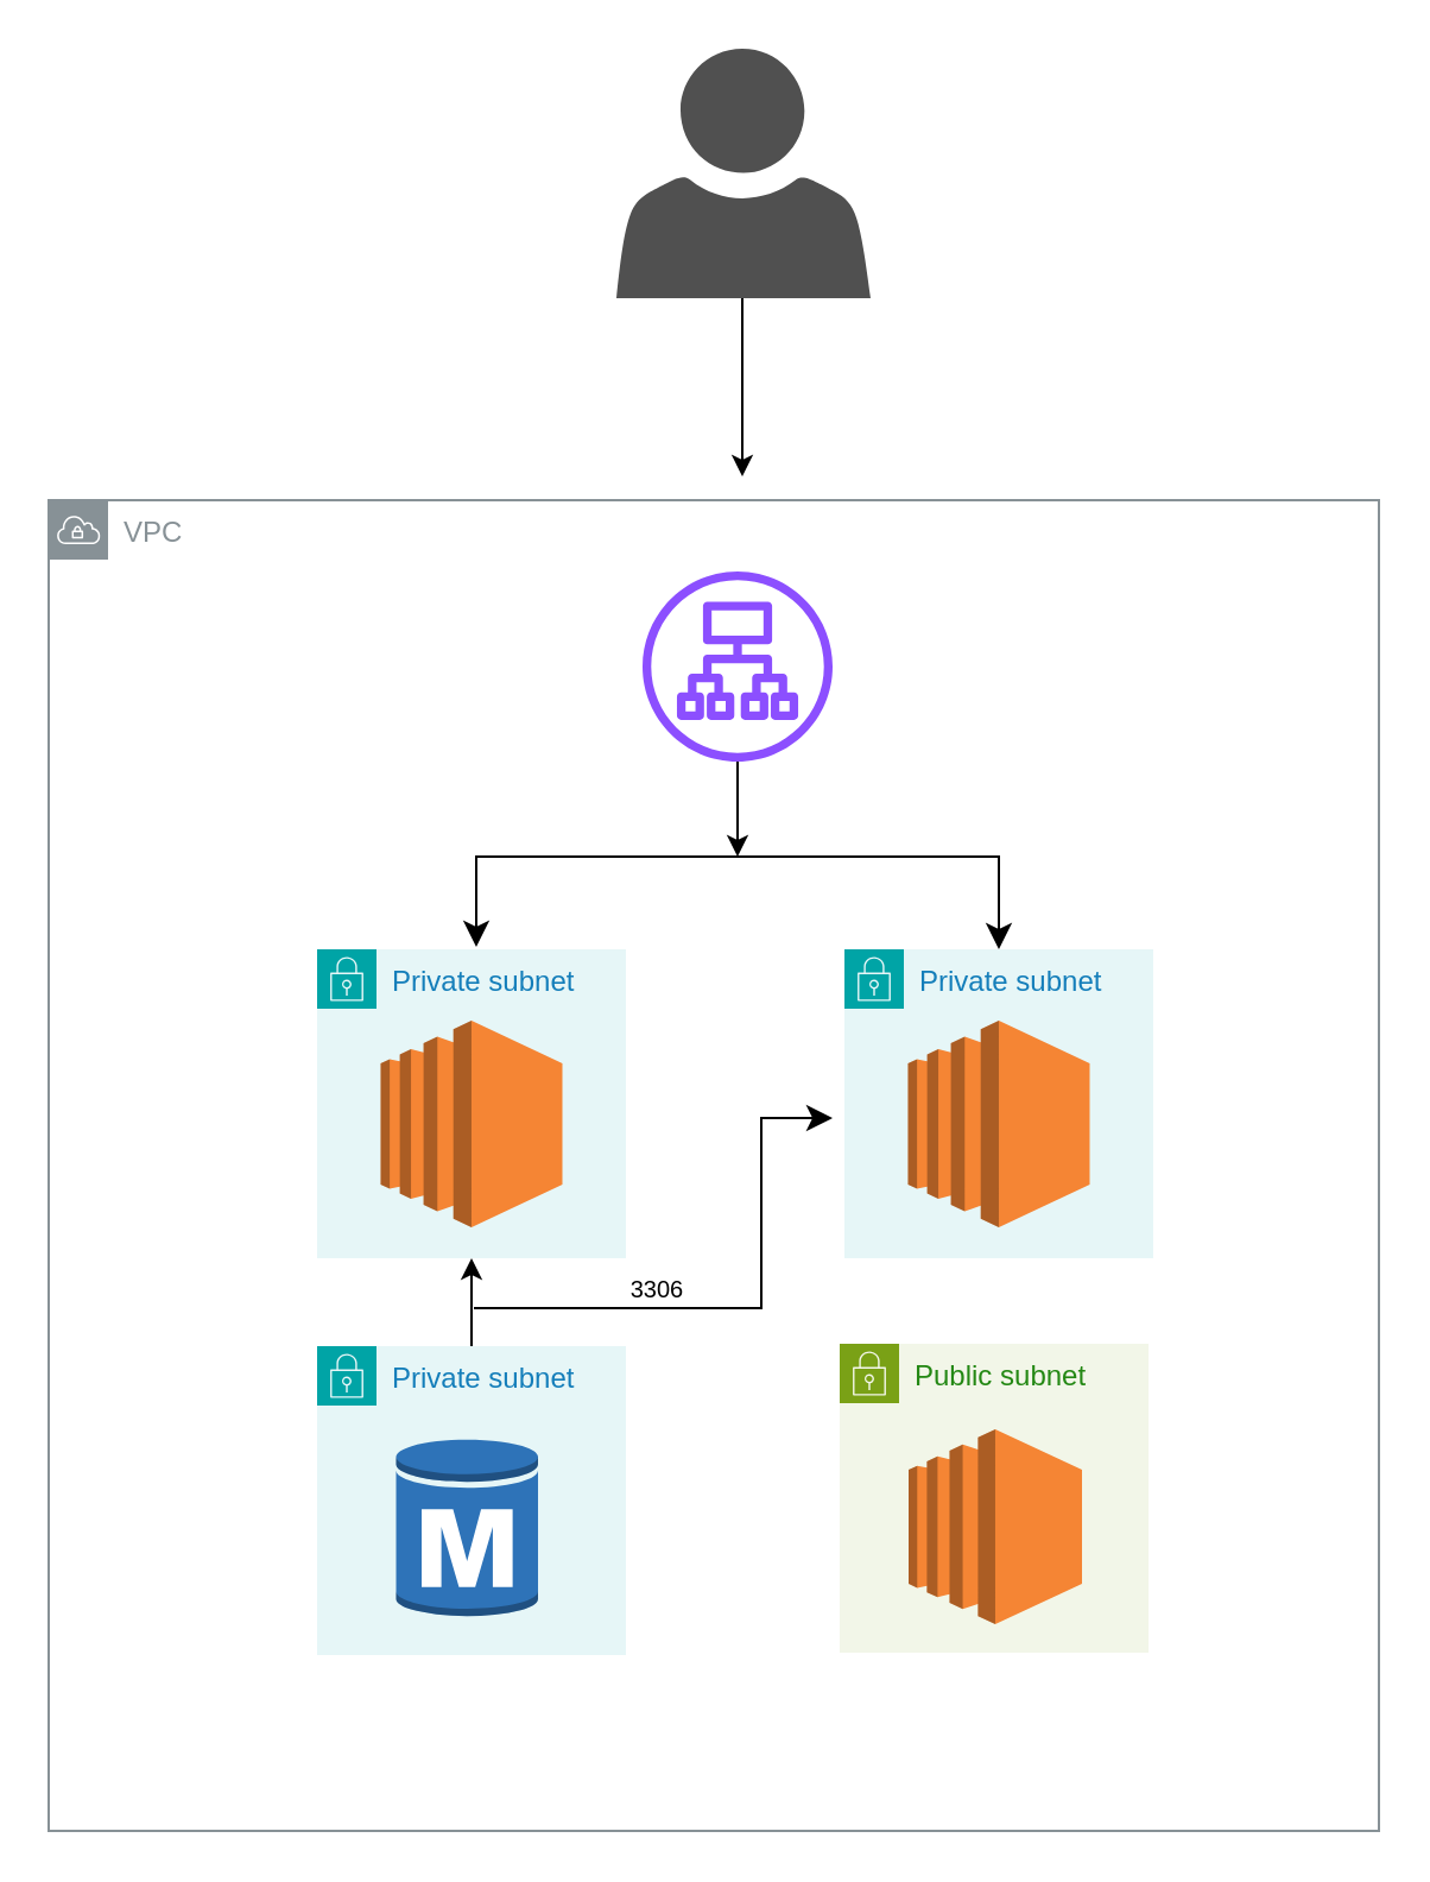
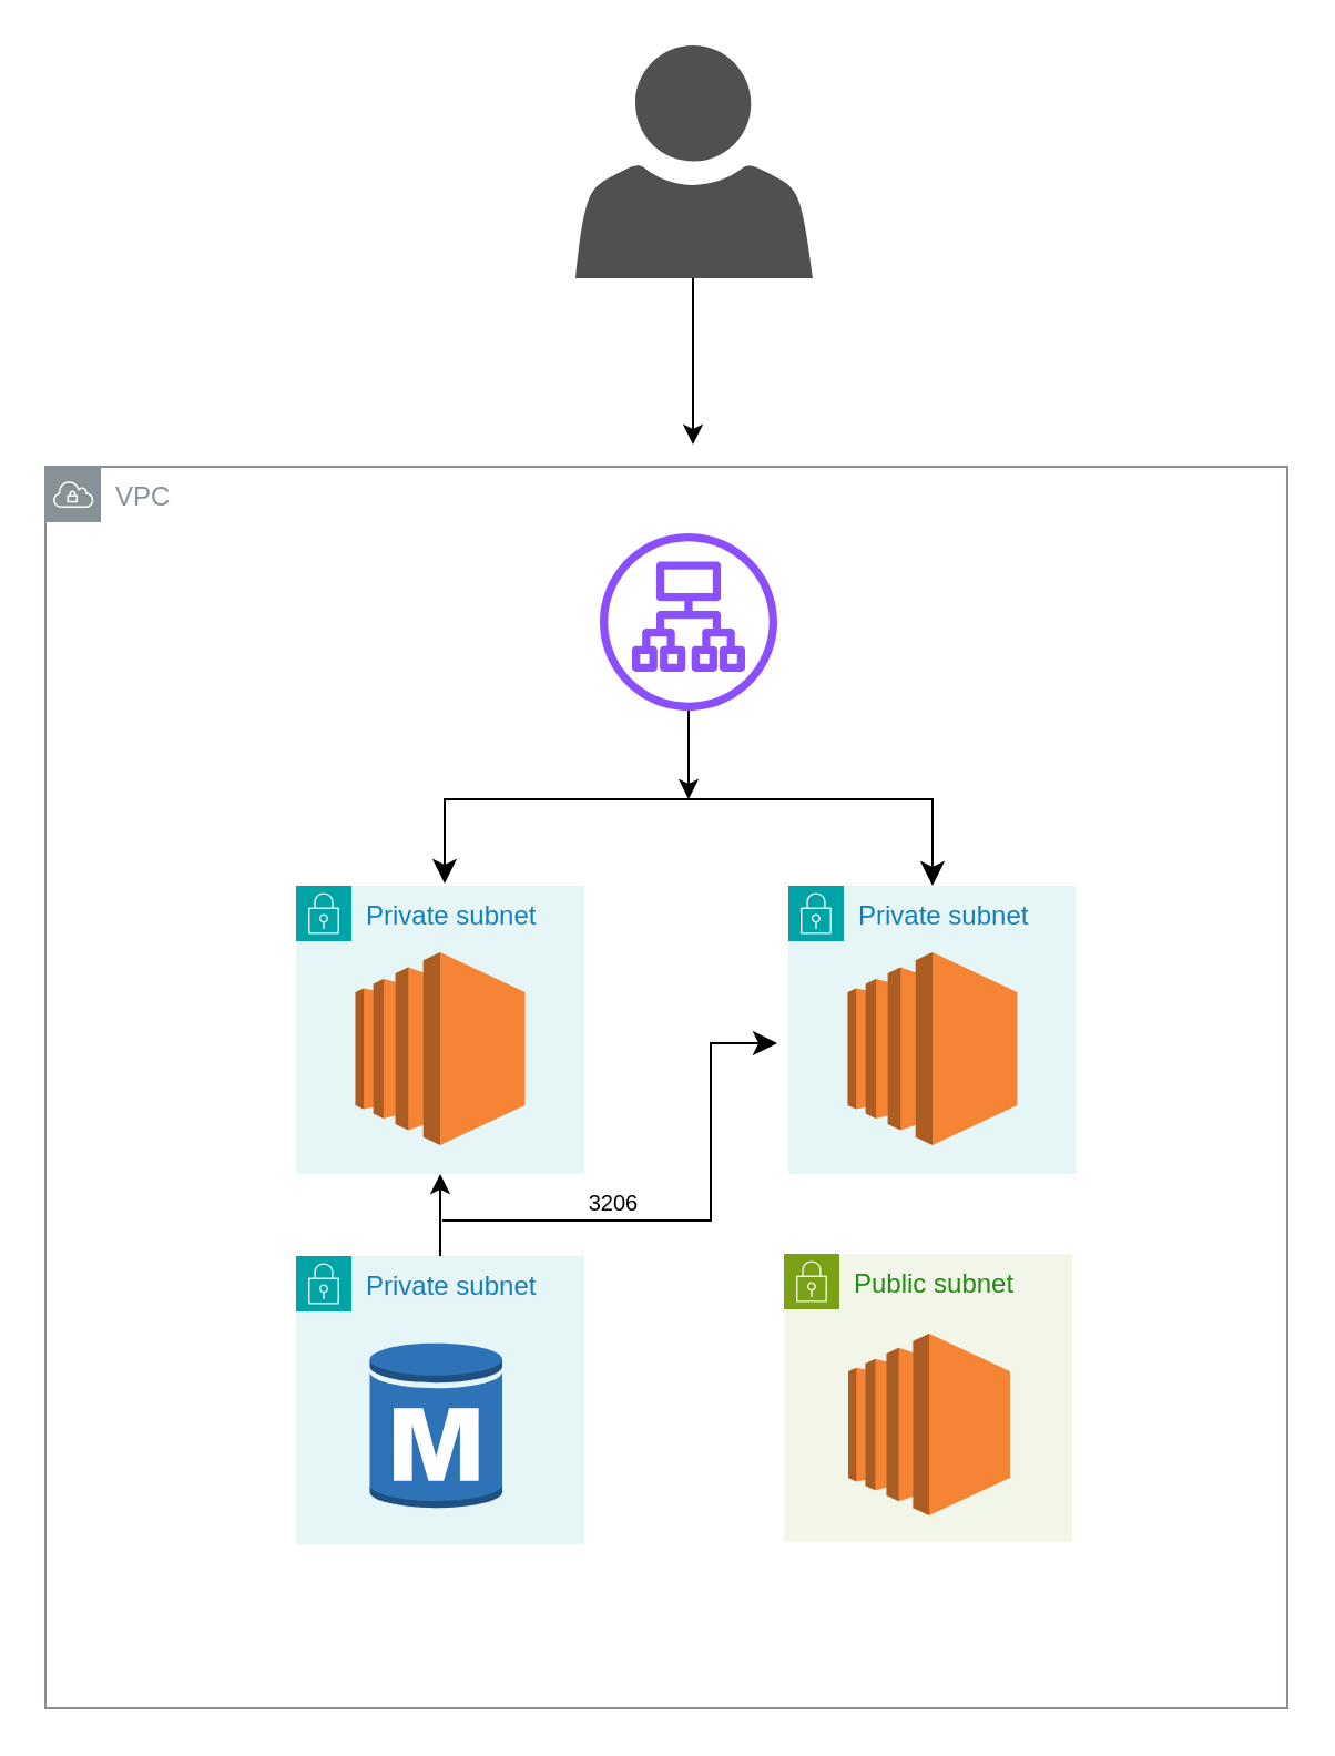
- <mxCell id="11" value="3306" style="text;strokeColor=none;align=center;fillColor=none;verticalAlign=middle;rounded=0;html=1;fontSize=10;" vertex="1" parent="1"><mxGeometry x="262" y="535" width="28" height="14" as="geometry" /></mxCell>
+ <mxCell id="11" value="3206" style="text;strokeColor=none;align=center;fillColor=none;verticalAlign=middle;rounded=0;html=1;fontSize=10;" vertex="1" parent="1"><mxGeometry x="262" y="535" width="28" height="14" as="geometry" /></mxCell>
